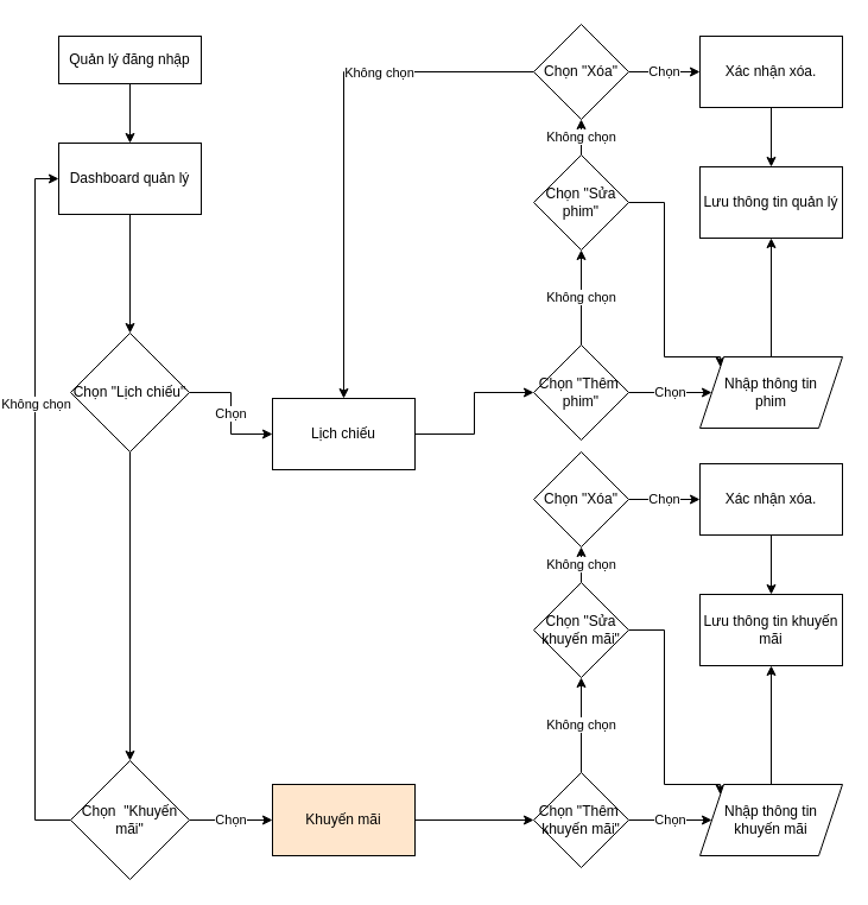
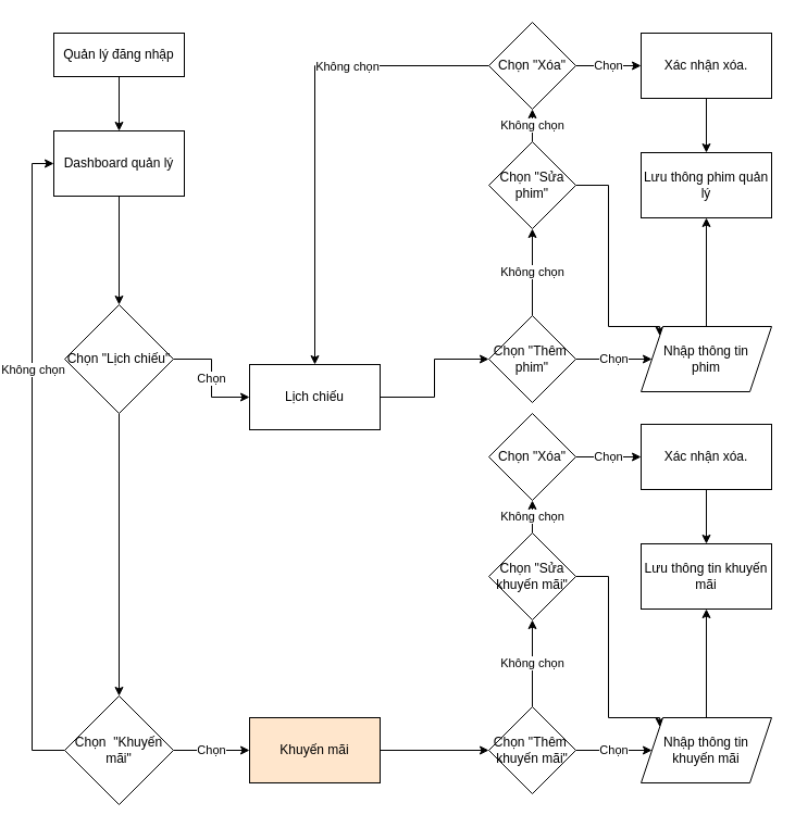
- <mxCell id="23" value="Lưu thông tin quản lý" style="whiteSpace=wrap;html=1;" parent="1" vertex="1"><mxGeometry x="580" y="140" width="120" height="60" as="geometry" /></mxCell>
+ <mxCell id="23" value="Lưu thông phim quản lý" style="whiteSpace=wrap;html=1;" parent="1" vertex="1"><mxGeometry x="580" y="140" width="120" height="60" as="geometry" /></mxCell>
